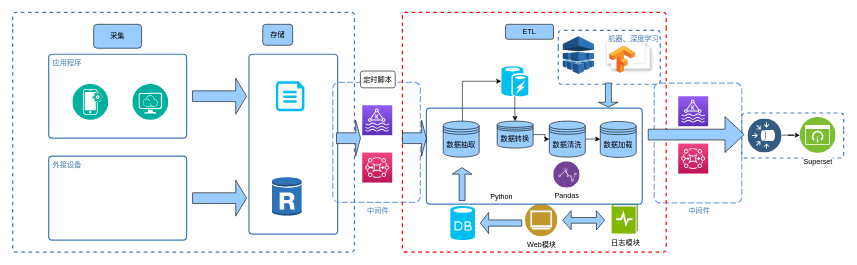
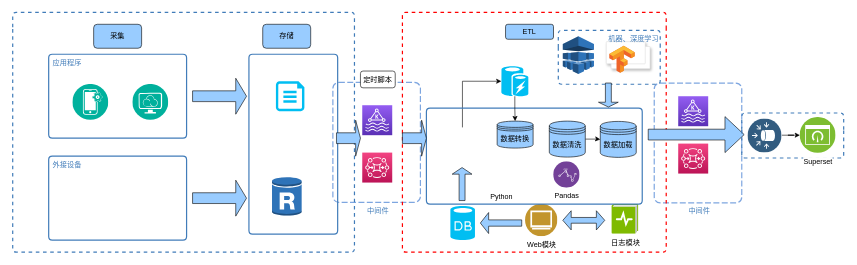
- <mxCell id="12" value="存储" style="rounded=1;whiteSpace=wrap;html=1;strokeColor=#000000;fillColor=#99CCFF;" parent="4" vertex="1"><mxGeometry x="417" y="20" width="50" height="35" as="geometry" /></mxCell>
+ <mxCell id="12" value="存储" style="rounded=1;whiteSpace=wrap;html=1;strokeColor=#000000;fillColor=#99CCFF;" parent="4" vertex="1"><mxGeometry x="417" y="20" width="80" height="40" as="geometry" /></mxCell>
- <mxCell id="26" style="edgeStyle=orthogonalEdgeStyle;rounded=0;orthogonalLoop=1;jettySize=auto;html=1;entryX=0;entryY=0.5;entryDx=0;entryDy=0;" parent="18" source="27" target="29" edge="1"><mxGeometry relative="1" as="geometry" /></mxCell>
- <mxCell id="25" value="数据抽取" style="shape=datastore;whiteSpace=wrap;html=1;strokeColor=#000000;fillColor=#99CCFF;" parent="18" vertex="1"><mxGeometry x="68" y="181.5" width="60" height="60" as="geometry" /></mxCell>
